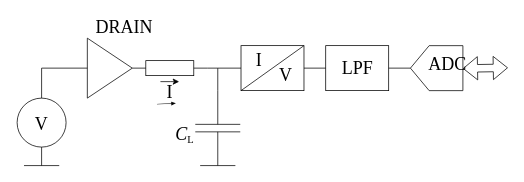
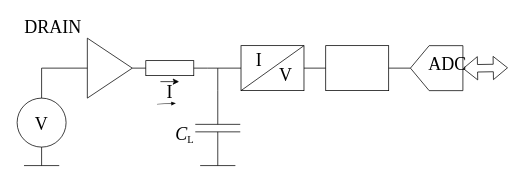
- <mxCell id="24" value="&lt;font face=&quot;IBM Plex Sans&quot; style=&quot;font-size: 24px;&quot;&gt;DRAIN&lt;/font&gt;" style="text;html=1;strokeColor=none;fillColor=none;align=center;verticalAlign=middle;whiteSpace=wrap;rounded=0;shadow=0;" vertex="1" parent="1"><mxGeometry x="129" y="20" width="72.5" height="30" as="geometry" /></mxCell>
+ <mxCell id="24" value="&lt;font face=&quot;IBM Plex Sans&quot; style=&quot;font-size: 24px;&quot;&gt;DRAIN&lt;/font&gt;" style="text;html=1;strokeColor=none;fillColor=none;align=center;verticalAlign=middle;whiteSpace=wrap;rounded=0;shadow=0;" vertex="1" parent="1"><mxGeometry x="34" y="20" width="72.5" height="30" as="geometry" /></mxCell>
- <mxCell id="19" value="&lt;font face=&quot;IBM Plex Sans&quot; style=&quot;font-size: 24px;&quot;&gt;LPF&lt;/font&gt;" style="text;html=1;strokeColor=none;fillColor=none;align=center;verticalAlign=middle;whiteSpace=wrap;rounded=0;shadow=0;" vertex="1" parent="1"><mxGeometry x="457.5" y="75" width="37" height="30" as="geometry" /></mxCell>
